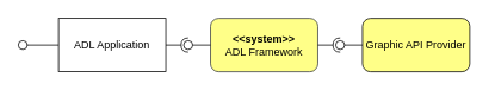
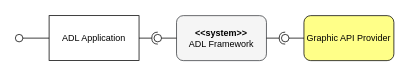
- <mxCell id="3" value="&lt;b&gt;&amp;lt;&amp;lt;system&amp;gt;&amp;gt;&lt;/b&gt;&lt;br&gt;ADL Framework" style="rounded=1;whiteSpace=wrap;html=1;fillColor=#ffff88;strokeColor=#36393d;" parent="1" vertex="1"><mxGeometry x="235" y="20" width="120" height="60" as="geometry" /></mxCell>
+ <mxCell id="3" value="&lt;b&gt;&amp;lt;&amp;lt;system&amp;gt;&amp;gt;&lt;/b&gt;&lt;br&gt;ADL Framework" style="rounded=1;whiteSpace=wrap;html=1;fillColor=#f5f5f5;strokeColor=#36393d;" parent="1" vertex="1"><mxGeometry x="235" y="20" width="120" height="60" as="geometry" /></mxCell>
